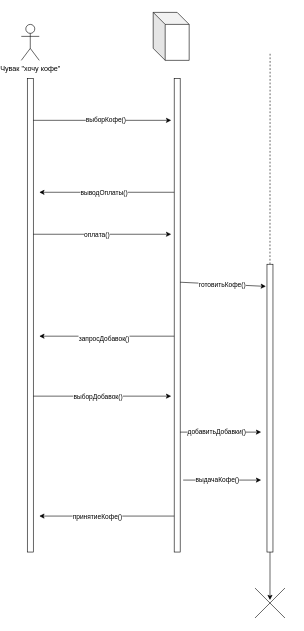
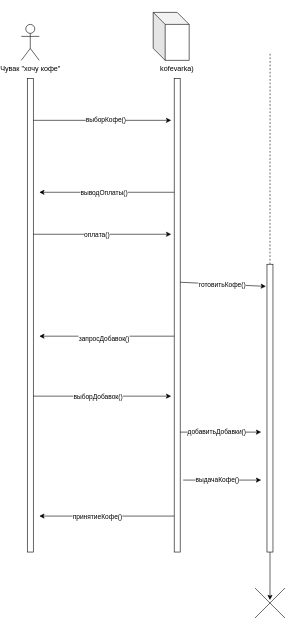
+ <mxCell id="4" value="kofevarka)" style="text;html=1;strokeColor=none;fillColor=none;align=center;verticalAlign=middle;whiteSpace=wrap;rounded=0;" vertex="1" parent="1"><mxGeometry x="250" y="100" width="60" height="30" as="geometry" /></mxCell>
